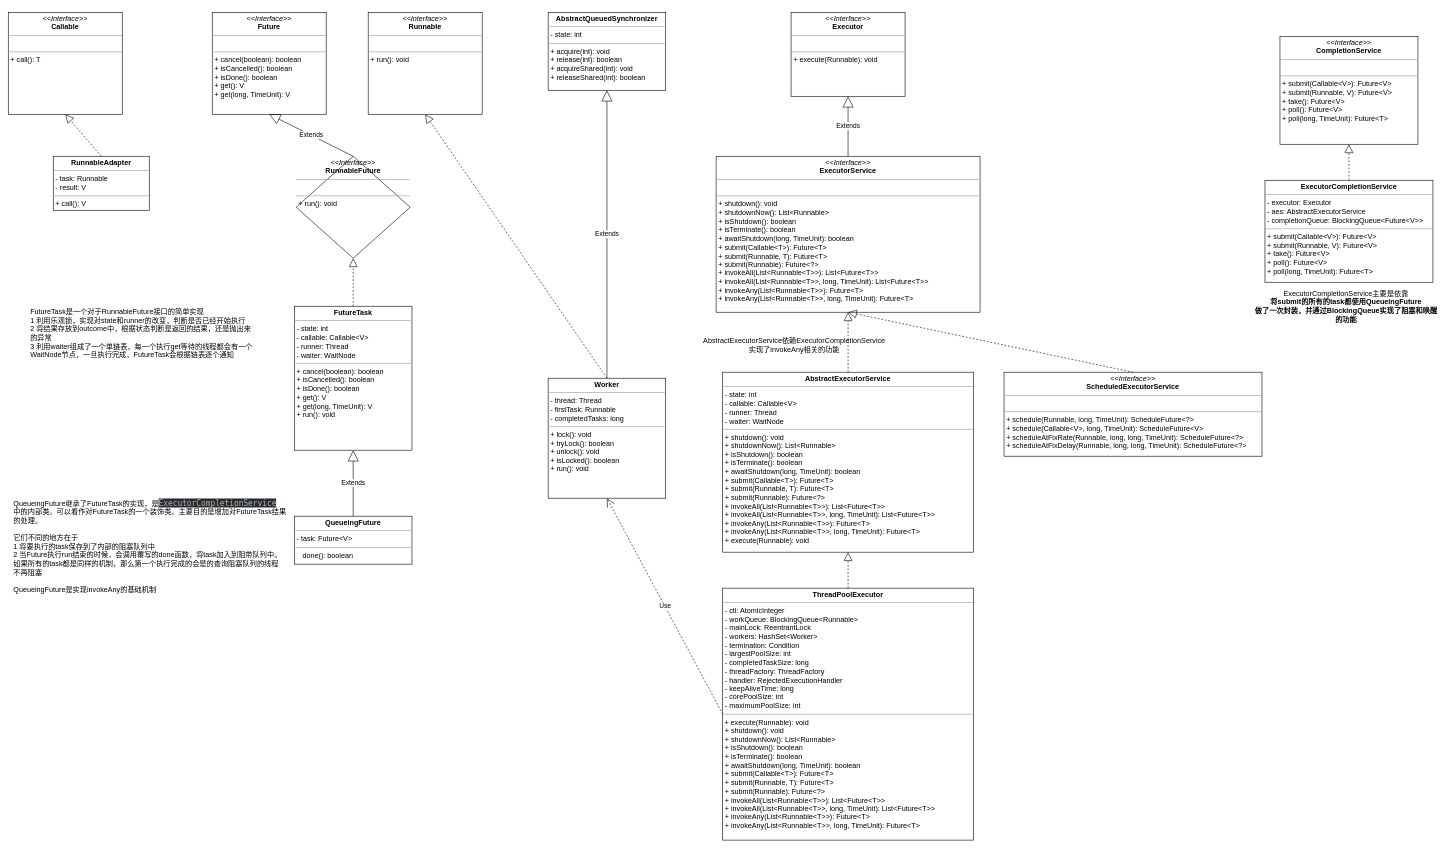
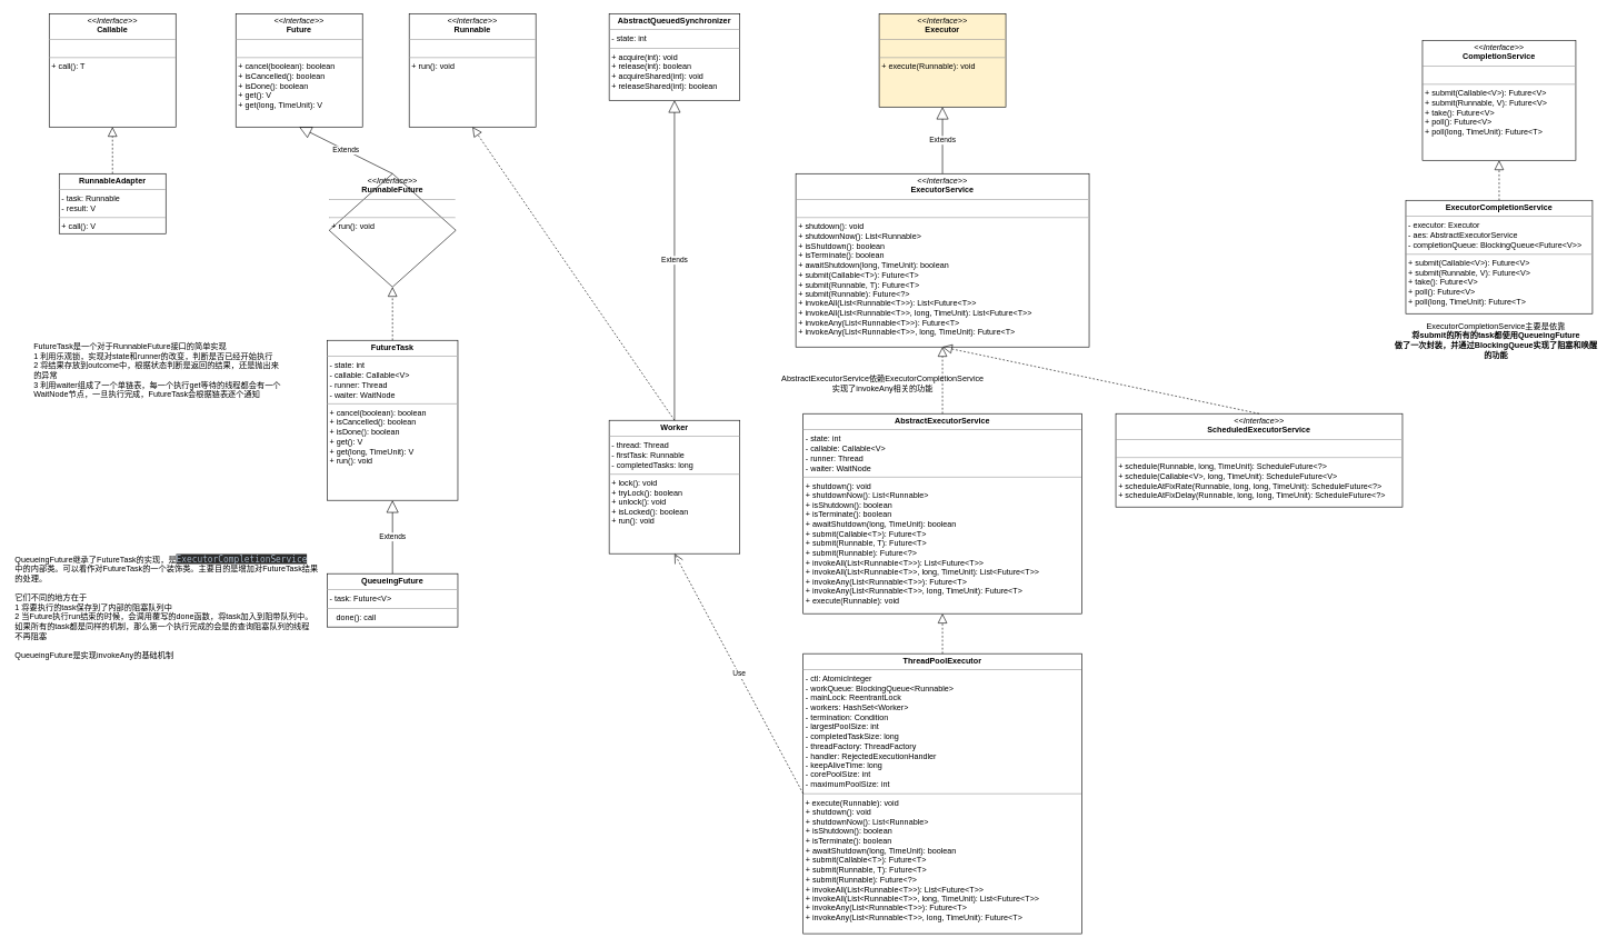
- <mxCell id="2" value="&lt;p style=&quot;margin: 0px ; margin-top: 4px ; text-align: center&quot;&gt;&lt;i&gt;&amp;lt;&amp;lt;Interface&amp;gt;&amp;gt;&lt;/i&gt;&lt;br&gt;&lt;b&gt;Executor&lt;/b&gt;&lt;/p&gt;&lt;hr size=&quot;1&quot;&gt;&lt;p style=&quot;margin: 0px ; margin-left: 4px&quot;&gt;&lt;br&gt;&lt;/p&gt;&lt;hr size=&quot;1&quot;&gt;&lt;p style=&quot;margin: 0px ; margin-left: 4px&quot;&gt;+ execute(Runnable): void&lt;/p&gt;" style="verticalAlign=top;align=left;overflow=fill;fontSize=12;fontFamily=Helvetica;html=1;" parent="1" vertex="1"><mxGeometry x="1318" y="20" width="190" height="140" as="geometry" /></mxCell>
+ <mxCell id="2" value="&lt;p style=&quot;margin: 0px ; margin-top: 4px ; text-align: center&quot;&gt;&lt;i&gt;&amp;lt;&amp;lt;Interface&amp;gt;&amp;gt;&lt;/i&gt;&lt;br&gt;&lt;b&gt;Executor&lt;/b&gt;&lt;/p&gt;&lt;hr size=&quot;1&quot;&gt;&lt;p style=&quot;margin: 0px ; margin-left: 4px&quot;&gt;&lt;br&gt;&lt;/p&gt;&lt;hr size=&quot;1&quot;&gt;&lt;p style=&quot;margin: 0px ; margin-left: 4px&quot;&gt;+ execute(Runnable): void&lt;/p&gt;" style="verticalAlign=top;align=left;overflow=fill;fontSize=12;fontFamily=Helvetica;html=1;fillColor=#fff2cc;" parent="1" vertex="1"><mxGeometry x="1318" y="20" width="190" height="140" as="geometry" /></mxCell>
- <mxCell id="11" value="&lt;p style=&quot;margin: 0px ; margin-top: 4px ; text-align: center&quot;&gt;&lt;i&gt;&amp;lt;&amp;lt;Interface&amp;gt;&amp;gt;&lt;/i&gt;&lt;br&gt;&lt;b&gt;Callable&lt;/b&gt;&lt;/p&gt;&lt;hr size=&quot;1&quot;&gt;&lt;p style=&quot;margin: 0px ; margin-left: 4px&quot;&gt;&lt;br&gt;&lt;/p&gt;&lt;hr size=&quot;1&quot;&gt;&lt;p style=&quot;margin: 0px ; margin-left: 4px&quot;&gt;+ call(): T&lt;/p&gt;" style="verticalAlign=top;align=left;overflow=fill;fontSize=12;fontFamily=Helvetica;html=1;" parent="1" vertex="1"><mxGeometry x="13" y="20" width="190" height="170" as="geometry" /></mxCell>
+ <mxCell id="11" value="&lt;p style=&quot;margin: 0px ; margin-top: 4px ; text-align: center&quot;&gt;&lt;i&gt;&amp;lt;&amp;lt;Interface&amp;gt;&amp;gt;&lt;/i&gt;&lt;br&gt;&lt;b&gt;Callable&lt;/b&gt;&lt;/p&gt;&lt;hr size=&quot;1&quot;&gt;&lt;p style=&quot;margin: 0px ; margin-left: 4px&quot;&gt;&lt;br&gt;&lt;/p&gt;&lt;hr size=&quot;1&quot;&gt;&lt;p style=&quot;margin: 0px ; margin-left: 4px&quot;&gt;+ call(): T&lt;/p&gt;" style="verticalAlign=top;align=left;overflow=fill;fontSize=12;fontFamily=Helvetica;html=1;" parent="1" vertex="1"><mxGeometry x="73" y="20" width="190" height="170" as="geometry" /></mxCell>
- <mxCell id="17" value="&lt;p style=&quot;margin: 0px ; margin-top: 4px ; text-align: center&quot;&gt;&lt;b&gt;QueueingFuture&lt;/b&gt;&lt;/p&gt;&lt;hr size=&quot;1&quot;&gt;&lt;p style=&quot;margin: 0px ; margin-left: 4px&quot;&gt;- task: Future&amp;lt;V&amp;gt;&lt;br&gt;&lt;/p&gt;&lt;hr size=&quot;1&quot;&gt;&lt;p style=&quot;margin: 0px 0px 0px 4px&quot;&gt;&lt;span&gt;&amp;nbsp; &amp;nbsp;done(): boolean&lt;/span&gt;&lt;/p&gt;" style="verticalAlign=top;align=left;overflow=fill;fontSize=12;fontFamily=Helvetica;html=1;" parent="1" vertex="1"><mxGeometry x="490" y="860" width="196" height="80" as="geometry" /></mxCell>
+ <mxCell id="17" value="&lt;p style=&quot;margin: 0px ; margin-top: 4px ; text-align: center&quot;&gt;&lt;b&gt;QueueingFuture&lt;/b&gt;&lt;/p&gt;&lt;hr size=&quot;1&quot;&gt;&lt;p style=&quot;margin: 0px ; margin-left: 4px&quot;&gt;- task: Future&amp;lt;V&amp;gt;&lt;br&gt;&lt;/p&gt;&lt;hr size=&quot;1&quot;&gt;&lt;p style=&quot;margin: 0px 0px 0px 4px&quot;&gt;&lt;span&gt;&amp;nbsp; &amp;nbsp;done(): call&lt;/span&gt;&lt;/p&gt;" style="verticalAlign=top;align=left;overflow=fill;fontSize=12;fontFamily=Helvetica;html=1;" parent="1" vertex="1"><mxGeometry x="490" y="860" width="196" height="80" as="geometry" /></mxCell>
